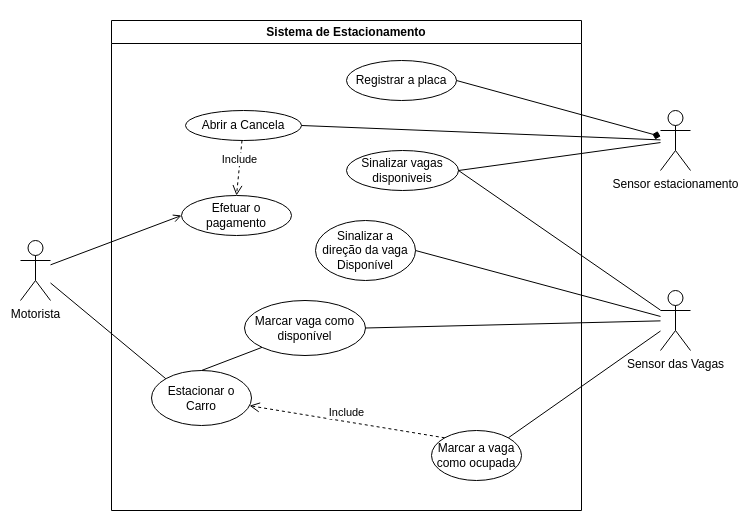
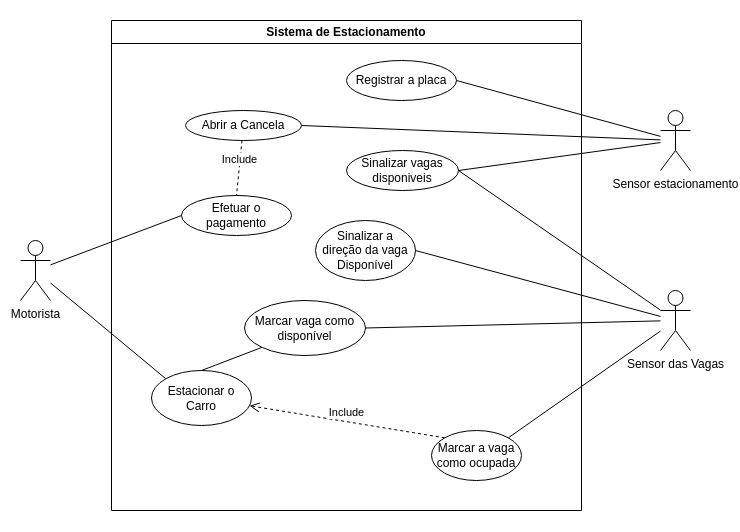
- <mxCell id="18" value="" style="endArrow=diamond;html=1;rounded=0;exitX=1;exitY=0.5;exitDx=0;exitDy=0;" edge="1" parent="1" source="10" target="15"><mxGeometry width="50" height="50" relative="1" as="geometry"><mxPoint x="330" y="340" as="sourcePoint" /><mxPoint x="380" y="290" as="targetPoint" /></mxGeometry></mxCell>
+ <mxCell id="18" value="" style="endArrow=none;html=1;rounded=0;exitX=1;exitY=0.5;exitDx=0;exitDy=0;" edge="1" parent="1" source="10" target="15"><mxGeometry width="50" height="50" relative="1" as="geometry"><mxPoint x="330" y="340" as="sourcePoint" /><mxPoint x="380" y="290" as="targetPoint" /></mxGeometry></mxCell>
- <mxCell id="13" value="Include" style="html=1;verticalAlign=bottom;endArrow=open;dashed=1;endSize=8;curved=0;rounded=0;entryX=0.5;entryY=0;entryDx=0;entryDy=0;" edge="1" parent="2" source="11" target="12"><mxGeometry relative="1" as="geometry"><mxPoint x="290" y="290" as="sourcePoint" /><mxPoint x="210" y="290" as="targetPoint" /></mxGeometry></mxCell>
+ <mxCell id="13" value="Include" style="html=1;verticalAlign=bottom;endArrow=none;dashed=1;endSize=8;curved=0;rounded=0;entryX=0.5;entryY=0;entryDx=0;entryDy=0;" edge="1" parent="2" source="11" target="12"><mxGeometry relative="1" as="geometry"><mxPoint x="290" y="290" as="sourcePoint" /><mxPoint x="210" y="290" as="targetPoint" /></mxGeometry></mxCell>
- <mxCell id="25" value="" style="endArrow=open;html=1;rounded=0;entryX=0;entryY=0.5;entryDx=0;entryDy=0;" edge="1" parent="1" source="14" target="12"><mxGeometry width="50" height="50" relative="1" as="geometry"><mxPoint x="330" y="340" as="sourcePoint" /><mxPoint x="380" y="290" as="targetPoint" /></mxGeometry></mxCell>
+ <mxCell id="25" value="" style="endArrow=none;html=1;rounded=0;entryX=0;entryY=0.5;entryDx=0;entryDy=0;" edge="1" parent="1" source="14" target="12"><mxGeometry width="50" height="50" relative="1" as="geometry"><mxPoint x="330" y="340" as="sourcePoint" /><mxPoint x="380" y="290" as="targetPoint" /></mxGeometry></mxCell>
